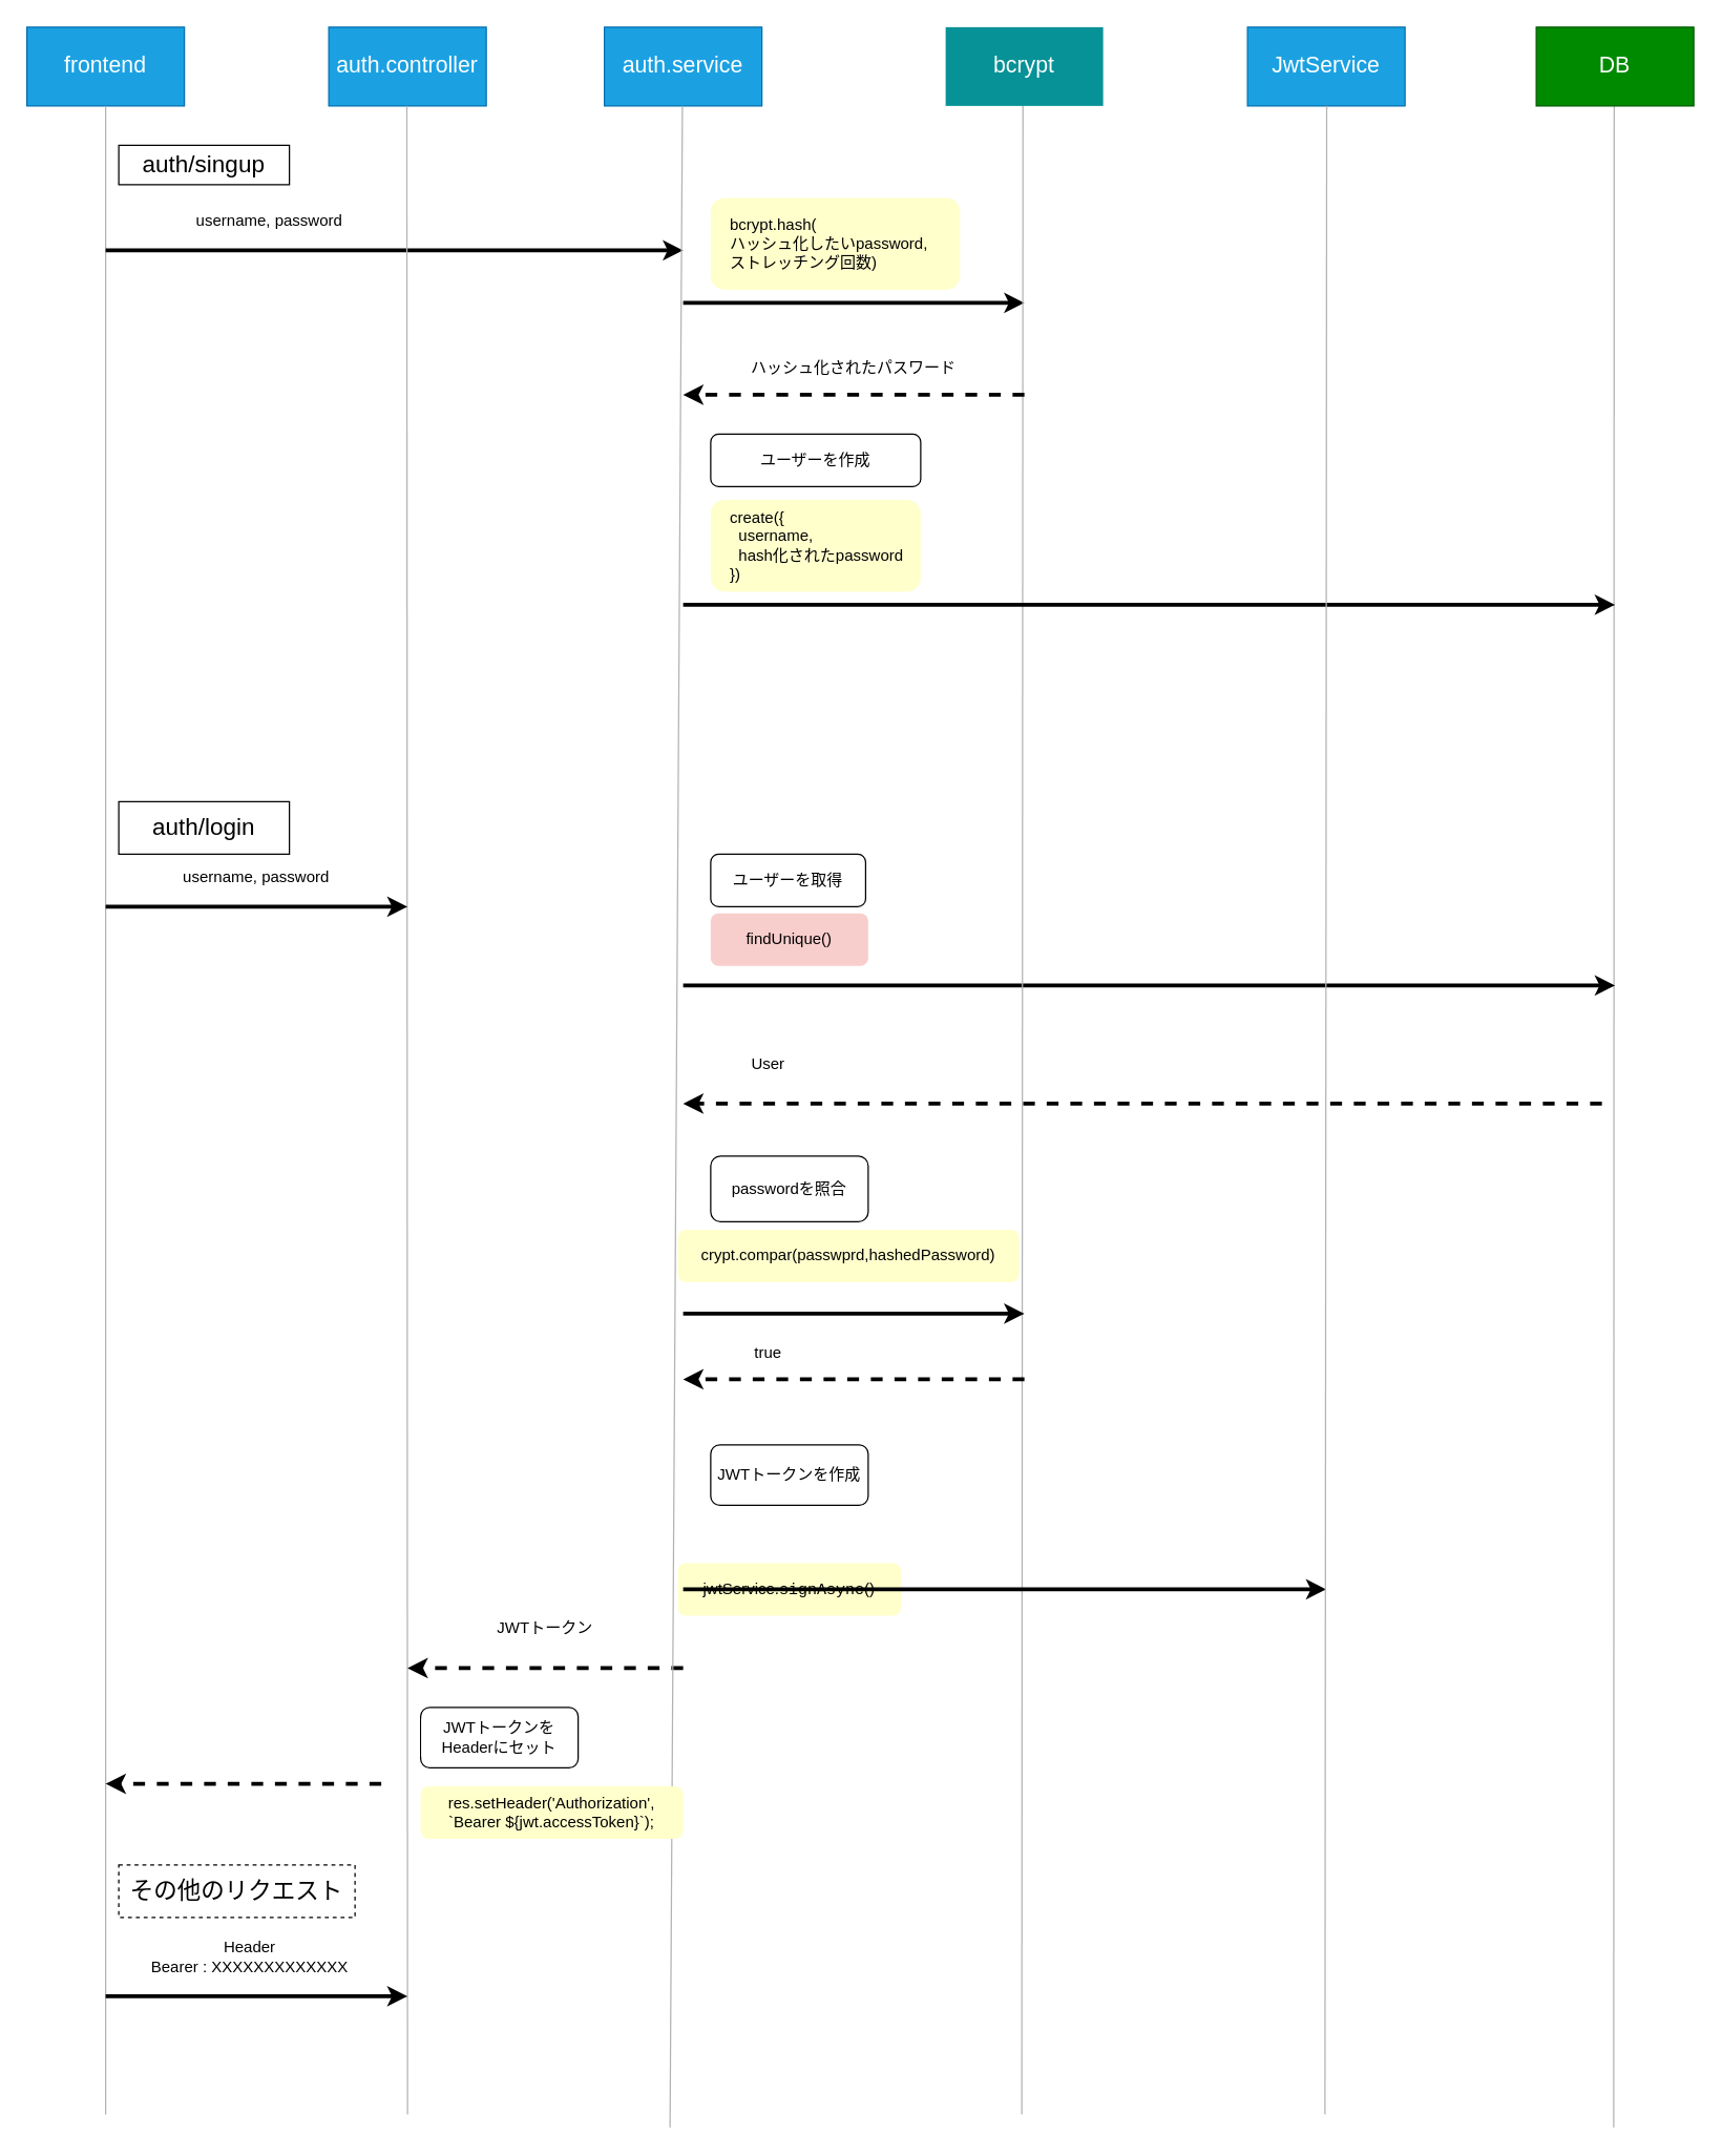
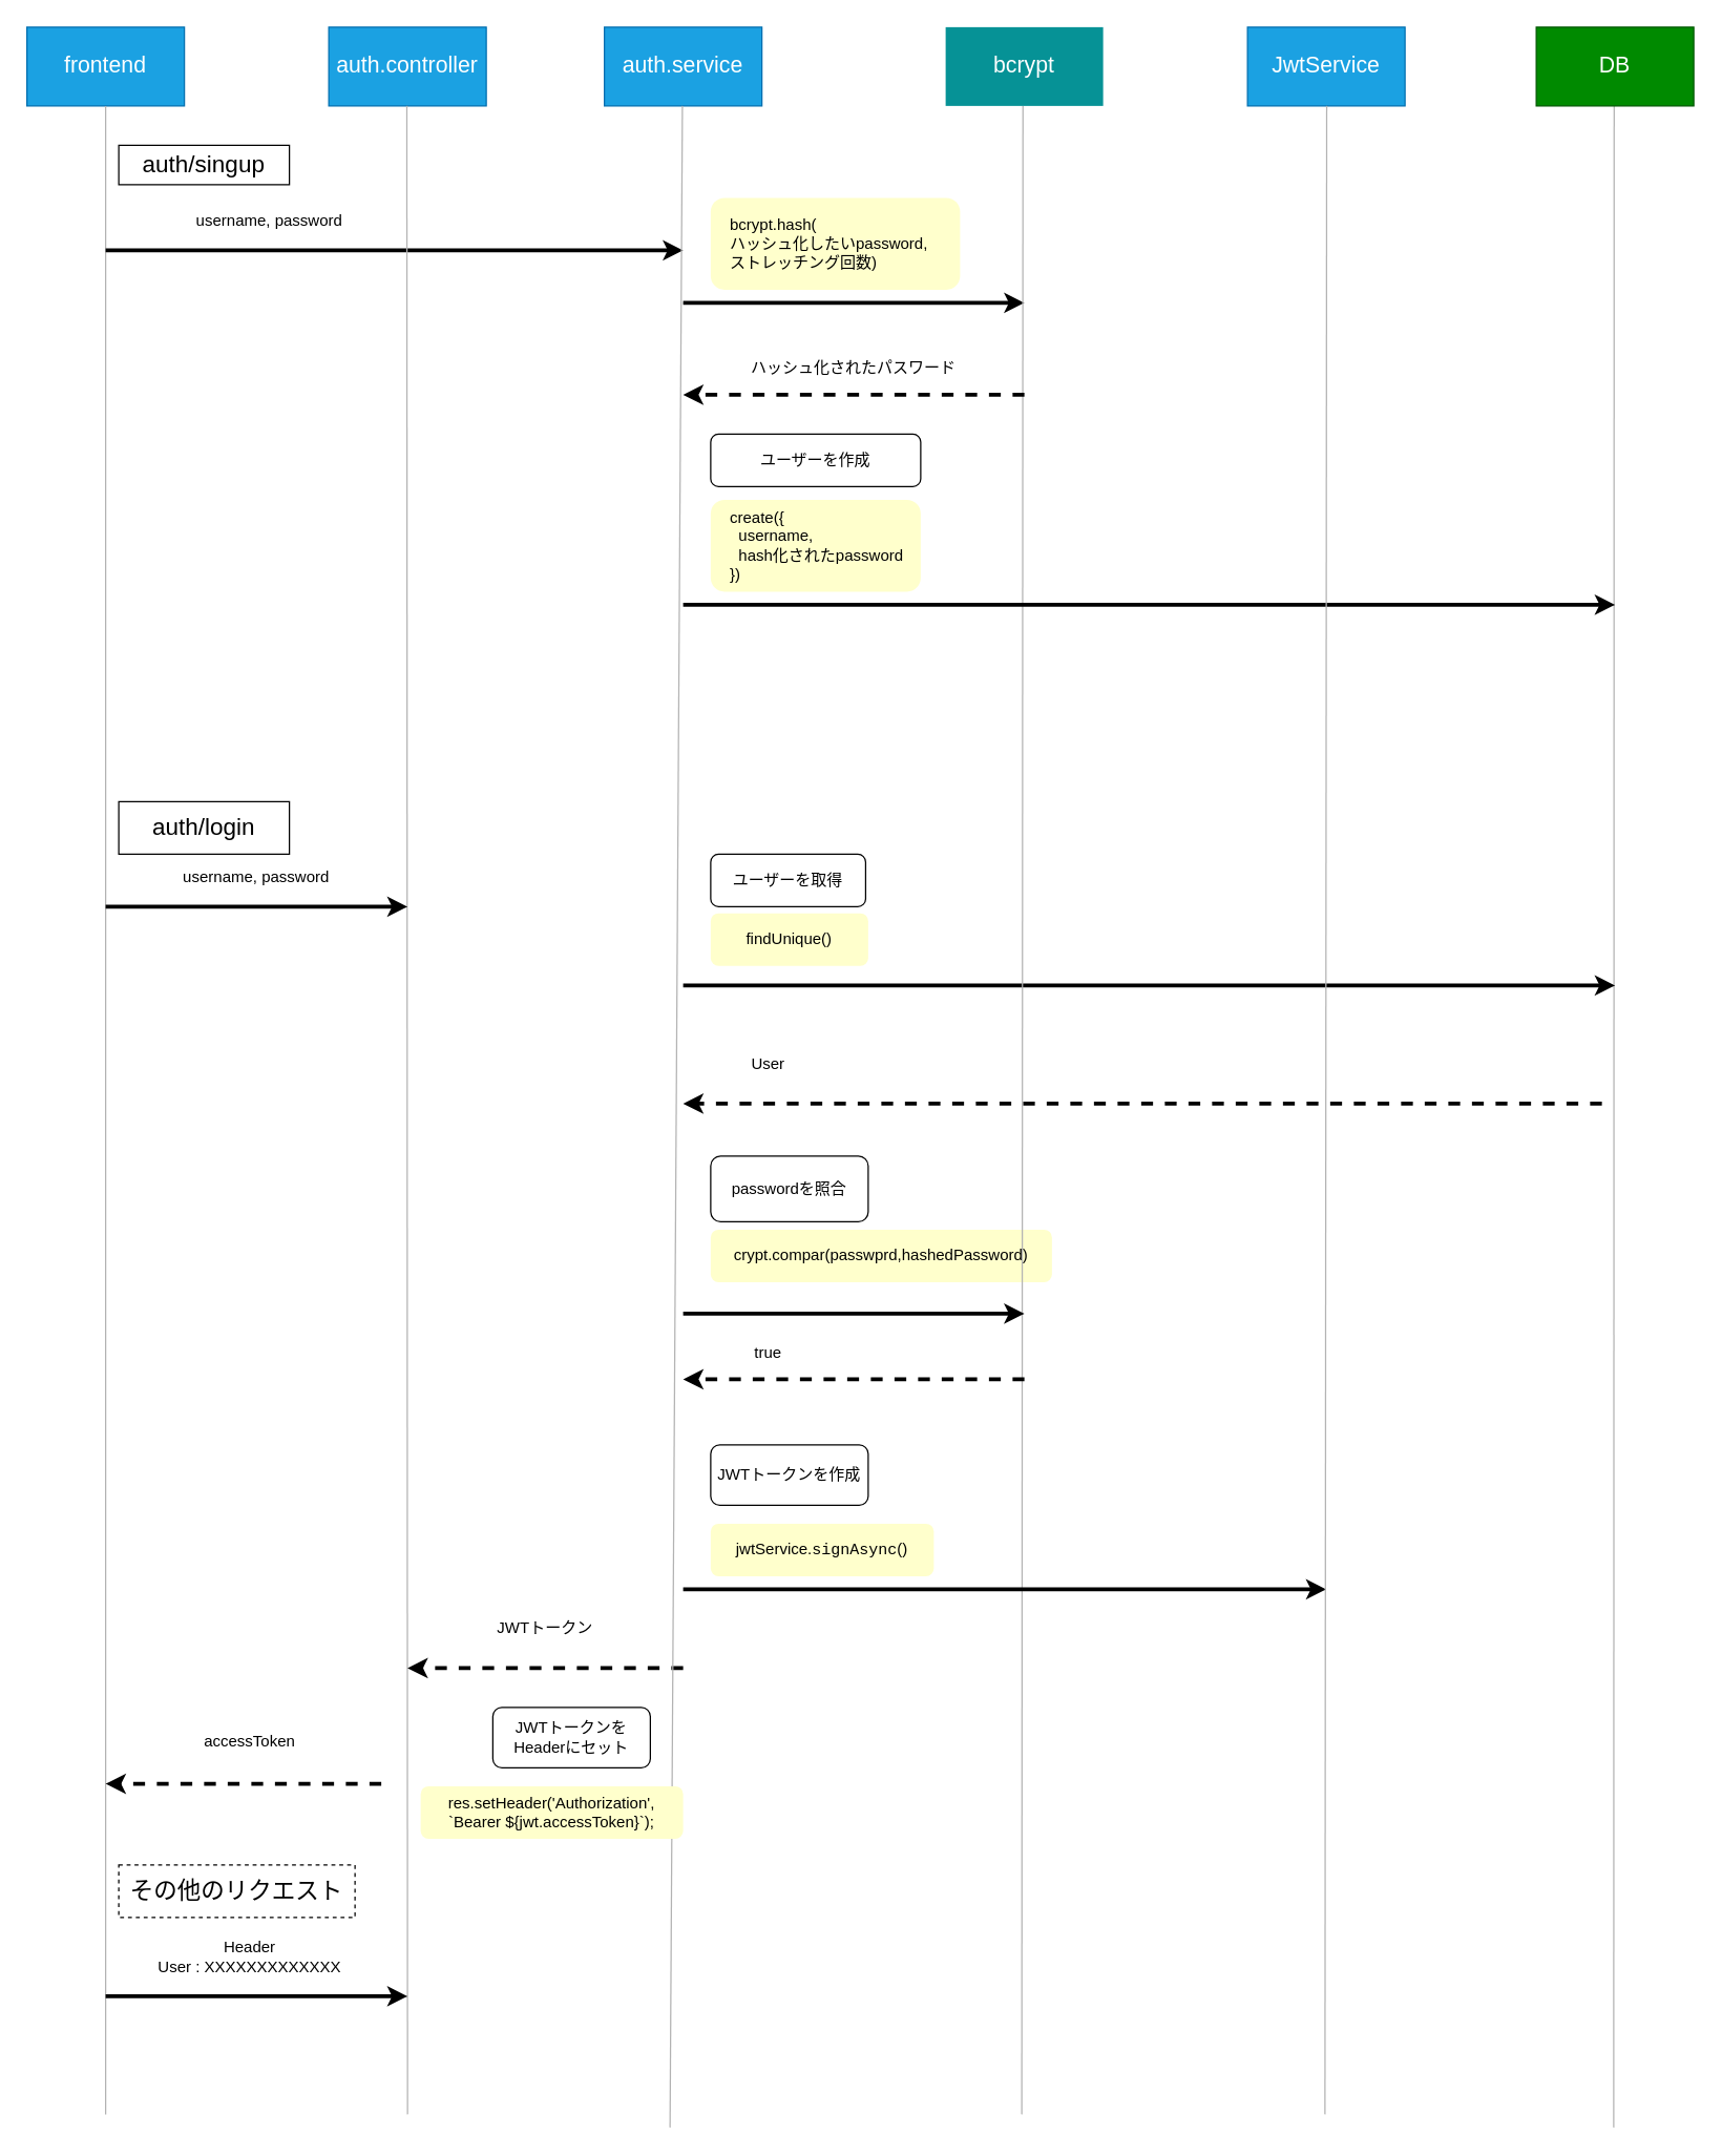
- <mxCell id="17" value="&lt;font&gt;&lt;span style=&quot;font-size: 12px;&quot;&gt;findUnique()&lt;/span&gt;&lt;/font&gt;" style="rounded=1;whiteSpace=wrap;html=1;labelBackgroundColor=none;fontSize=10;fontColor=#000000;fillColor=#f8cecc;strokeColor=none;" vertex="1" parent="1"><mxGeometry x="541" y="695" width="120" height="40" as="geometry" /></mxCell>
+ <mxCell id="17" value="&lt;font&gt;&lt;span style=&quot;font-size: 12px;&quot;&gt;findUnique()&lt;/span&gt;&lt;/font&gt;" style="rounded=1;whiteSpace=wrap;html=1;labelBackgroundColor=none;fontSize=10;fontColor=#000000;fillColor=#FFFFCC;strokeColor=none;" vertex="1" parent="1"><mxGeometry x="541" y="695" width="120" height="40" as="geometry" /></mxCell>
- <mxCell id="19" value="&lt;font&gt;&lt;span style=&quot;font-size: 12px;&quot;&gt;crypt.compar(passwprd,hashedPassword)&lt;/span&gt;&lt;/font&gt;" style="rounded=1;whiteSpace=wrap;html=1;labelBackgroundColor=none;fontSize=10;fontColor=#000000;fillColor=#FFFFCC;strokeColor=none;" vertex="1" parent="1"><mxGeometry x="516" y="936" width="260" height="40" as="geometry" /></mxCell>
+ <mxCell id="19" value="&lt;font&gt;&lt;span style=&quot;font-size: 12px;&quot;&gt;crypt.compar(passwprd,hashedPassword)&lt;/span&gt;&lt;/font&gt;" style="rounded=1;whiteSpace=wrap;html=1;labelBackgroundColor=none;fontSize=10;fontColor=#000000;fillColor=#FFFFCC;strokeColor=none;" vertex="1" parent="1"><mxGeometry x="541" y="936" width="260" height="40" as="geometry" /></mxCell>
- <mxCell id="15" value="&lt;font&gt;&lt;span style=&quot;font-size: 12px;&quot;&gt;jwtService.&lt;/span&gt;&lt;/font&gt;&lt;span style=&quot;font-family: Menlo, Monaco, &amp;quot;Courier New&amp;quot;, monospace; font-size: 12px;&quot;&gt;signAsync&lt;/span&gt;&lt;span style=&quot;font-size: 12px;&quot;&gt;()&lt;/span&gt;" style="rounded=1;whiteSpace=wrap;html=1;labelBackgroundColor=none;fontSize=10;fontColor=#000000;fillColor=#FFFFCC;strokeColor=none;" vertex="1" parent="1"><mxGeometry x="516" y="1190" width="170" height="40" as="geometry" /></mxCell>
+ <mxCell id="15" value="&lt;font&gt;&lt;span style=&quot;font-size: 12px;&quot;&gt;jwtService.&lt;/span&gt;&lt;/font&gt;&lt;span style=&quot;font-family: Menlo, Monaco, &amp;quot;Courier New&amp;quot;, monospace; font-size: 12px;&quot;&gt;signAsync&lt;/span&gt;&lt;span style=&quot;font-size: 12px;&quot;&gt;()&lt;/span&gt;" style="rounded=1;whiteSpace=wrap;html=1;labelBackgroundColor=none;fontSize=10;fontColor=#000000;fillColor=#FFFFCC;strokeColor=none;" vertex="1" parent="1"><mxGeometry x="541" y="1160" width="170" height="40" as="geometry" /></mxCell>
- <mxCell id="43" value="JWTトークンをHeaderにセット" style="text;whiteSpace=wrap;html=1;align=center;verticalAlign=middle;labelBackgroundColor=default;strokeColor=default;rounded=1;" vertex="1" parent="1"><mxGeometry x="320" y="1300" width="120" height="46" as="geometry" /></mxCell>
+ <mxCell id="43" value="JWTトークンをHeaderにセット" style="text;whiteSpace=wrap;html=1;align=center;verticalAlign=middle;labelBackgroundColor=default;strokeColor=default;rounded=1;" vertex="1" parent="1"><mxGeometry x="375" y="1300" width="120" height="46" as="geometry" /></mxCell>
+ <mxCell id="45" value="accessToken" style="text;whiteSpace=wrap;html=1;align=center;verticalAlign=middle;fontSize=12;" vertex="1" parent="1"><mxGeometry x="90" y="1306" width="200" height="40" as="geometry" /></mxCell>
- <mxCell id="47" value="Header&lt;br&gt;Bearer : XXXXXXXXXXXXX" style="text;whiteSpace=wrap;html=1;align=center;verticalAlign=middle;fontSize=12;" vertex="1" parent="1"><mxGeometry x="90" y="1470" width="200" height="40" as="geometry" /></mxCell>
+ <mxCell id="47" value="Header&lt;br&gt;User : XXXXXXXXXXXXX" style="text;whiteSpace=wrap;html=1;align=center;verticalAlign=middle;fontSize=12;" vertex="1" parent="1"><mxGeometry x="90" y="1470" width="200" height="40" as="geometry" /></mxCell>
